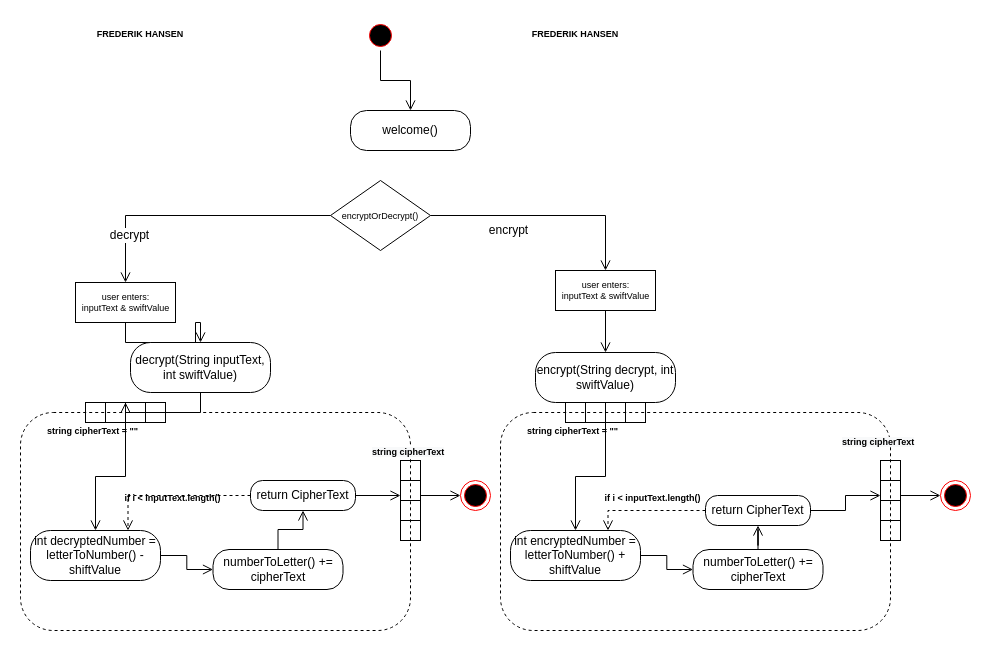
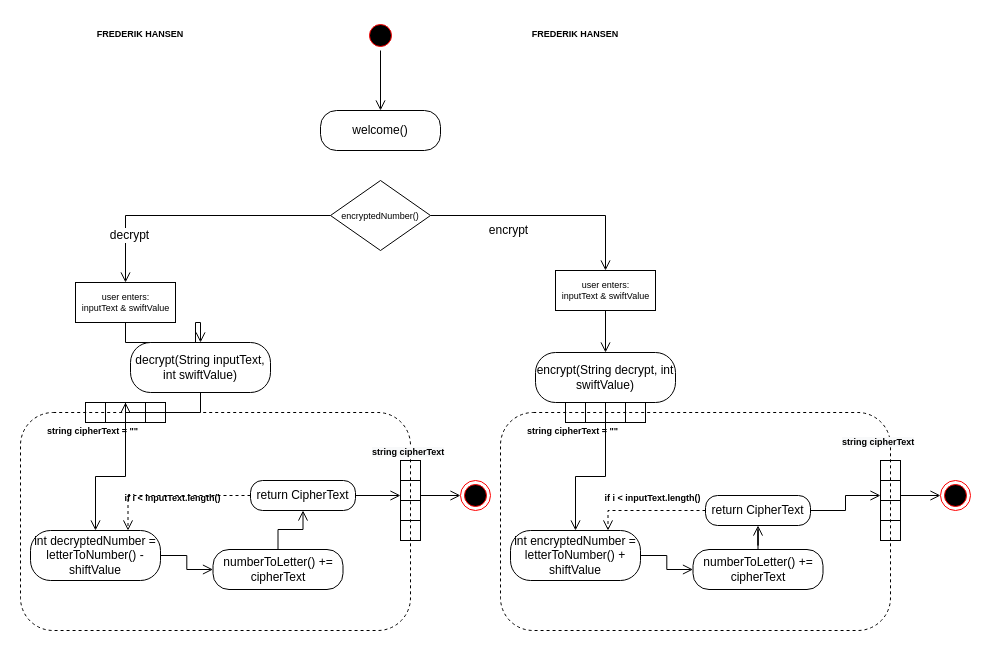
- <mxCell id="5" value="welcome()" style="rounded=1;whiteSpace=wrap;html=1;arcSize=40;fontColor=#000000;fillColor=default;strokeColor=#000000;" parent="1" vertex="1"><mxGeometry x="350" y="110" width="120" height="40" as="geometry" /></mxCell>
+ <mxCell id="5" value="welcome()" style="rounded=1;whiteSpace=wrap;html=1;arcSize=40;fontColor=#000000;fillColor=default;strokeColor=#000000;" parent="1" vertex="1"><mxGeometry x="320" y="110" width="120" height="40" as="geometry" /></mxCell>
- <mxCell id="6" value="&lt;p style=&quot;line-height: 1.1&quot;&gt;&lt;font style=&quot;font-size: 9px&quot;&gt;encryptOrDecrypt()&lt;/font&gt;&lt;/p&gt;" style="rhombus;whiteSpace=wrap;html=1;fillColor=none;strokeColor=#000000;rounded=0;fontFamily=Helvetica;fontSize=12;fontColor=#000000;" parent="1" vertex="1"><mxGeometry x="330" y="180" width="100" height="70" as="geometry" /></mxCell>
+ <mxCell id="6" value="&lt;p style=&quot;line-height: 1.1&quot;&gt;&lt;font style=&quot;font-size: 9px&quot;&gt;encryptedNumber()&lt;/font&gt;&lt;/p&gt;" style="rhombus;whiteSpace=wrap;html=1;fillColor=none;strokeColor=#000000;rounded=0;fontFamily=Helvetica;fontSize=12;fontColor=#000000;" parent="1" vertex="1"><mxGeometry x="330" y="180" width="100" height="70" as="geometry" /></mxCell>
